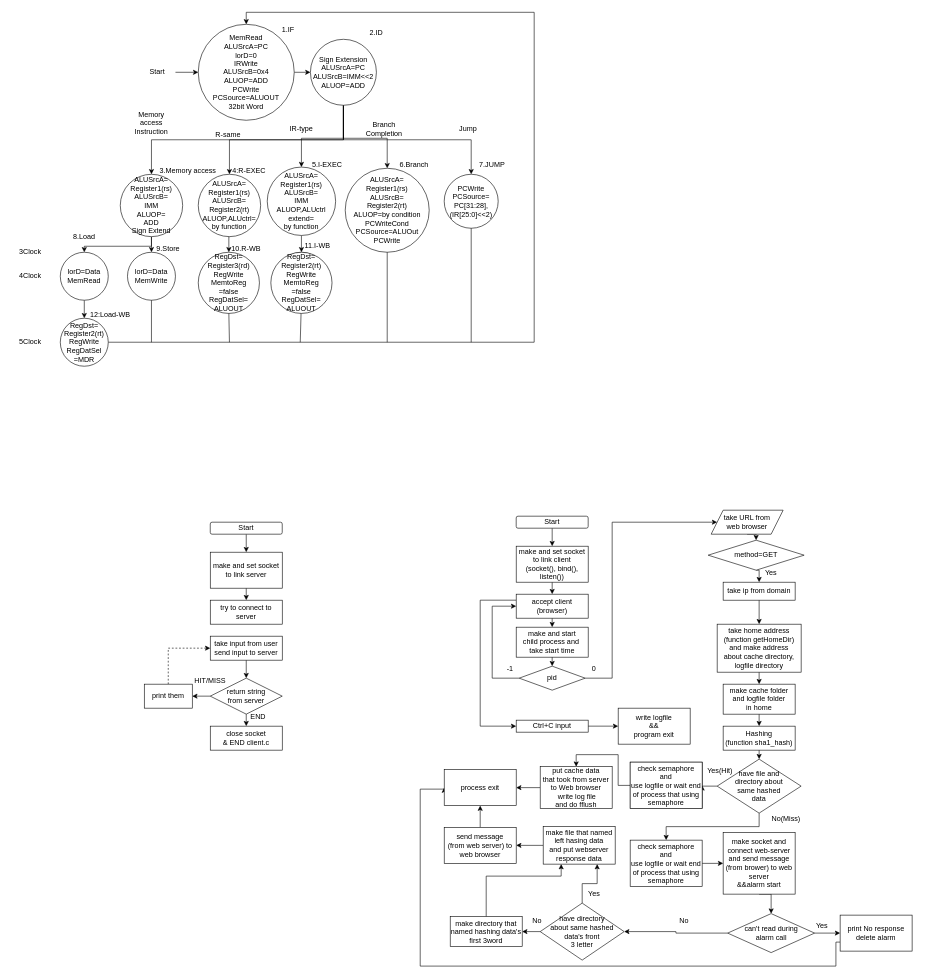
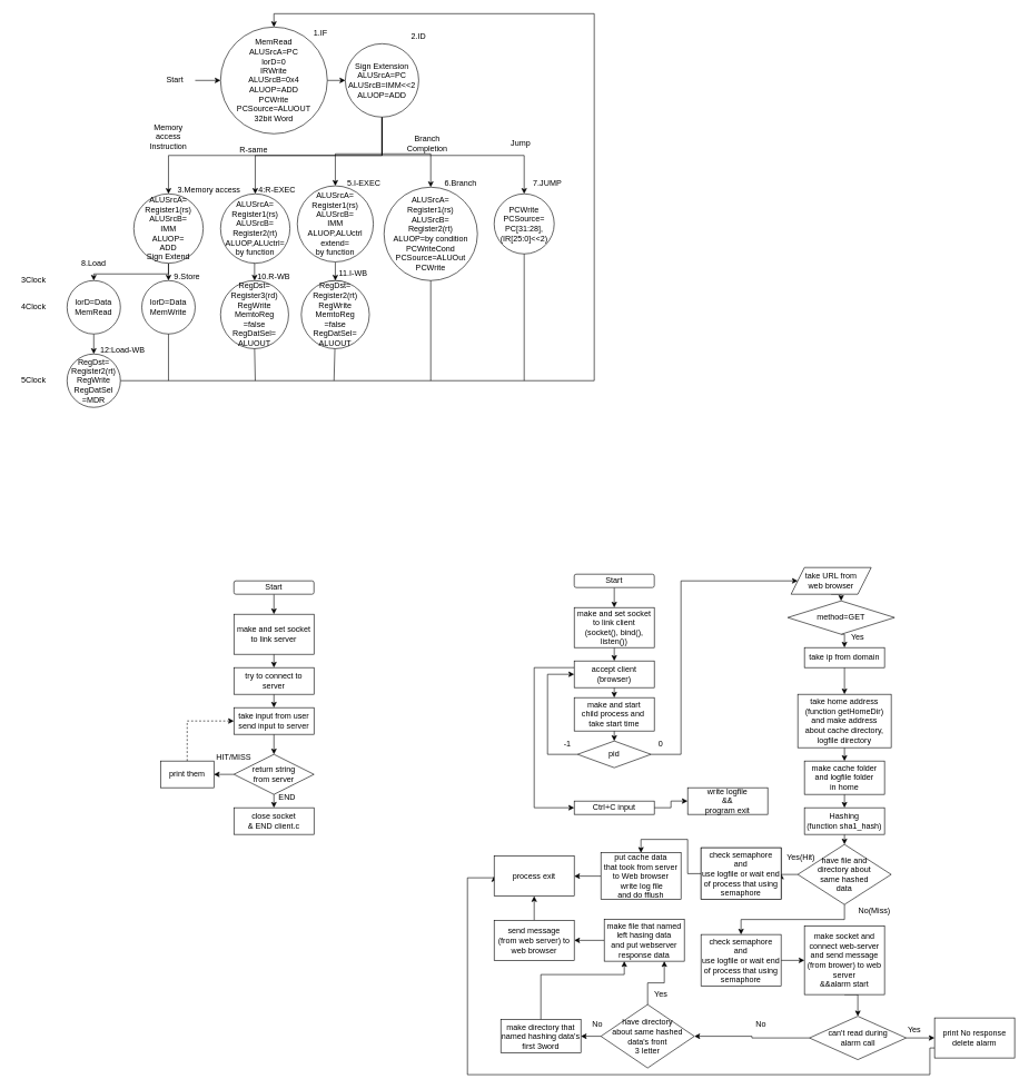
- <mxCell id="69" value="IR-type" style="text;html=1;strokeColor=none;fillColor=none;align=center;verticalAlign=middle;whiteSpace=wrap;rounded=0;" parent="1" vertex="1"><mxGeometry x="472" y="200" width="60" height="30" as="geometry" /></mxCell>
+ <mxCell id="38" style="edgeStyle=orthogonalEdgeStyle;rounded=0;orthogonalLoop=1;jettySize=auto;html=1;exitX=0.5;exitY=1;exitDx=0;exitDy=0;entryX=0.5;entryY=0;entryDx=0;entryDy=0;" parent="1" source="39" target="41" edge="1"><mxGeometry relative="1" as="geometry" /></mxCell>
- <mxCell id="125" value="write logfile&lt;br&gt;&amp;amp;&amp;amp;&lt;br&gt;program exit" style="rounded=0;whiteSpace=wrap;html=1;" parent="1" vertex="1"><mxGeometry x="1030" y="1180" width="120" height="60" as="geometry" /></mxCell>
+ <mxCell id="125" value="write logfile&lt;br&gt;&amp;amp;&amp;amp;&lt;br&gt;program exit" style="rounded=0;whiteSpace=wrap;html=1;" parent="1" vertex="1"><mxGeometry x="1030" y="1180" width="120" height="40" as="geometry" /></mxCell>
